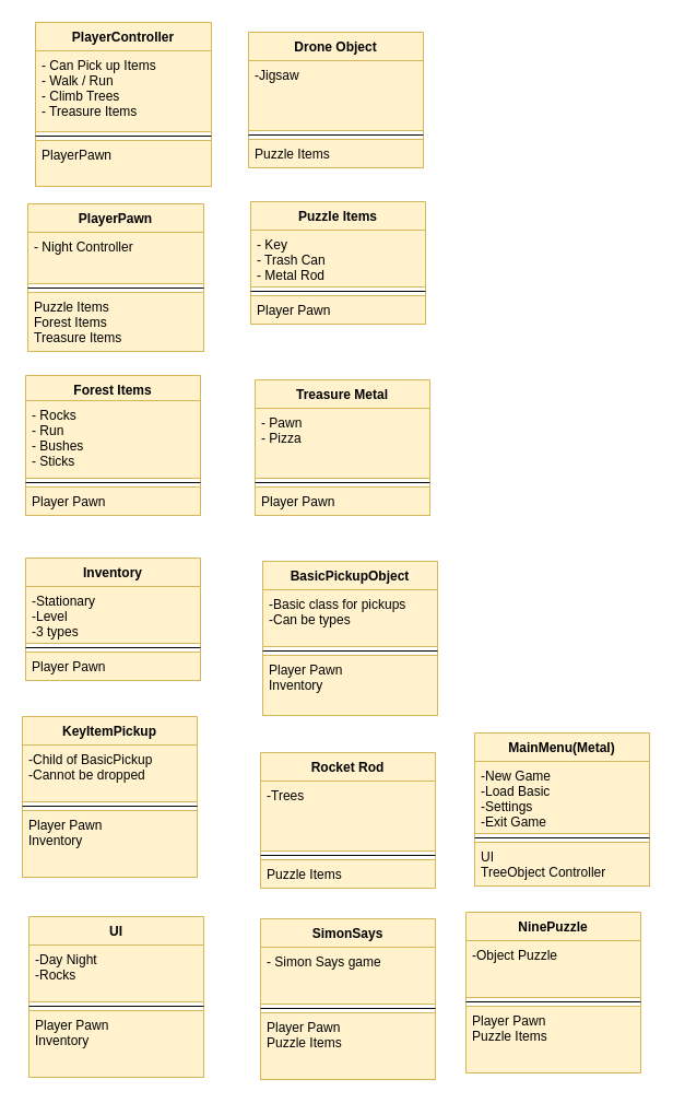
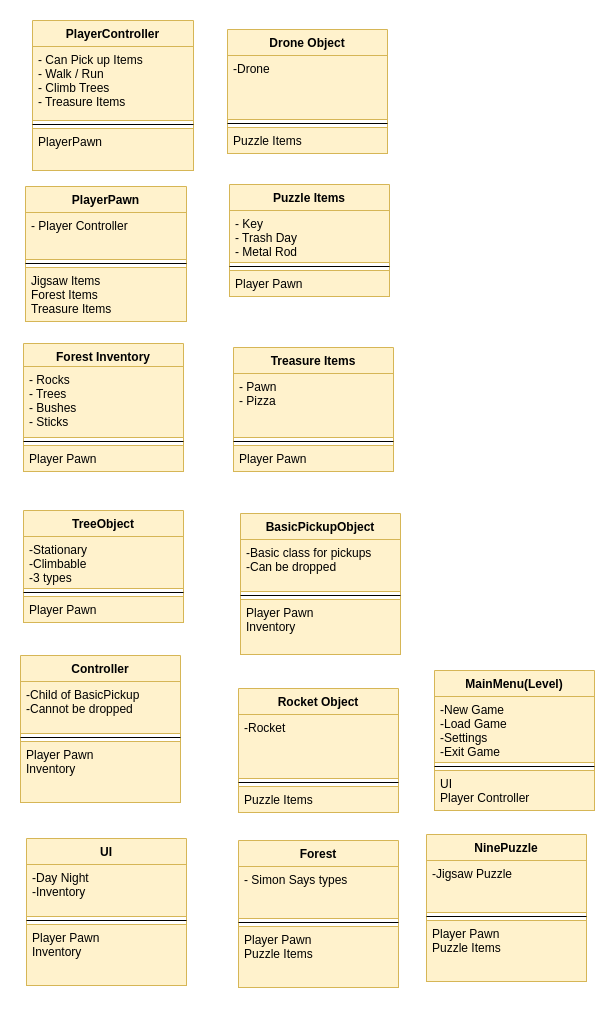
- <mxCell id="39" value="-Jigsaw" style="text;strokeColor=#d6b656;fillColor=#fff2cc;align=left;verticalAlign=top;spacingLeft=4;spacingRight=4;overflow=hidden;rotatable=0;points=[[0,0.5],[1,0.5]];portConstraint=eastwest;" parent="38" vertex="1"><mxGeometry y="26" width="160" height="64" as="geometry" /></mxCell>
+ <mxCell id="39" value="-Drone" style="text;strokeColor=#d6b656;fillColor=#fff2cc;align=left;verticalAlign=top;spacingLeft=4;spacingRight=4;overflow=hidden;rotatable=0;points=[[0,0.5],[1,0.5]];portConstraint=eastwest;" parent="38" vertex="1"><mxGeometry y="26" width="160" height="64" as="geometry" /></mxCell>
- <mxCell id="7" value="- Key&#10;- Trash Can&#10;- Metal Rod" style="text;strokeColor=#d6b656;fillColor=#fff2cc;align=left;verticalAlign=top;spacingLeft=4;spacingRight=4;overflow=hidden;rotatable=0;points=[[0,0.5],[1,0.5]];portConstraint=eastwest;" parent="6" vertex="1"><mxGeometry y="26" width="160" height="52" as="geometry" /></mxCell>
+ <mxCell id="7" value="- Key&#10;- Trash Day&#10;- Metal Rod" style="text;strokeColor=#d6b656;fillColor=#fff2cc;align=left;verticalAlign=top;spacingLeft=4;spacingRight=4;overflow=hidden;rotatable=0;points=[[0,0.5],[1,0.5]];portConstraint=eastwest;" parent="6" vertex="1"><mxGeometry y="26" width="160" height="52" as="geometry" /></mxCell>
- <mxCell id="3" value="- Night Controller" style="text;strokeColor=#d6b656;fillColor=#fff2cc;align=left;verticalAlign=top;spacingLeft=4;spacingRight=4;overflow=hidden;rotatable=0;points=[[0,0.5],[1,0.5]];portConstraint=eastwest;" parent="2" vertex="1"><mxGeometry y="26" width="161" height="47" as="geometry" /></mxCell>
+ <mxCell id="3" value="- Player Controller" style="text;strokeColor=#d6b656;fillColor=#fff2cc;align=left;verticalAlign=top;spacingLeft=4;spacingRight=4;overflow=hidden;rotatable=0;points=[[0,0.5],[1,0.5]];portConstraint=eastwest;" parent="2" vertex="1"><mxGeometry y="26" width="161" height="47" as="geometry" /></mxCell>
- <mxCell id="5" value="Puzzle Items&#10;Forest Items&#10;Treasure Items" style="text;strokeColor=#d6b656;fillColor=#fff2cc;align=left;verticalAlign=top;spacingLeft=4;spacingRight=4;overflow=hidden;rotatable=0;points=[[0,0.5],[1,0.5]];portConstraint=eastwest;" parent="2" vertex="1"><mxGeometry y="81" width="161" height="54" as="geometry" /></mxCell>
+ <mxCell id="5" value="Jigsaw Items&#10;Forest Items&#10;Treasure Items" style="text;strokeColor=#d6b656;fillColor=#fff2cc;align=left;verticalAlign=top;spacingLeft=4;spacingRight=4;overflow=hidden;rotatable=0;points=[[0,0.5],[1,0.5]];portConstraint=eastwest;" parent="2" vertex="1"><mxGeometry y="81" width="161" height="54" as="geometry" /></mxCell>
- <mxCell id="10" value="Forest Items" style="swimlane;fontStyle=1;align=center;verticalAlign=top;childLayout=stackLayout;horizontal=1;startSize=23;horizontalStack=0;resizeParent=1;resizeParentMax=0;resizeLast=0;collapsible=1;marginBottom=0;fillColor=#fff2cc;strokeColor=#d6b656;" parent="1" vertex="1"><mxGeometry x="23" y="343" width="160" height="128" as="geometry" /></mxCell>
+ <mxCell id="10" value="Forest Inventory" style="swimlane;fontStyle=1;align=center;verticalAlign=top;childLayout=stackLayout;horizontal=1;startSize=23;horizontalStack=0;resizeParent=1;resizeParentMax=0;resizeLast=0;collapsible=1;marginBottom=0;fillColor=#fff2cc;strokeColor=#d6b656;" parent="1" vertex="1"><mxGeometry x="23" y="343" width="160" height="128" as="geometry" /></mxCell>
- <mxCell id="14" value="Treasure Metal" style="swimlane;fontStyle=1;align=center;verticalAlign=top;childLayout=stackLayout;horizontal=1;startSize=26;horizontalStack=0;resizeParent=1;resizeParentMax=0;resizeLast=0;collapsible=1;marginBottom=0;fillColor=#fff2cc;strokeColor=#d6b656;" parent="1" vertex="1"><mxGeometry x="233" y="347" width="160" height="124" as="geometry" /></mxCell>
+ <mxCell id="14" value="Treasure Items" style="swimlane;fontStyle=1;align=center;verticalAlign=top;childLayout=stackLayout;horizontal=1;startSize=26;horizontalStack=0;resizeParent=1;resizeParentMax=0;resizeLast=0;collapsible=1;marginBottom=0;fillColor=#fff2cc;strokeColor=#d6b656;" parent="1" vertex="1"><mxGeometry x="233" y="347" width="160" height="124" as="geometry" /></mxCell>
- <mxCell id="11" value="- Rocks&#10;- Run&#10;- Bushes&#10;- Sticks" style="text;strokeColor=#d6b656;fillColor=#fff2cc;align=left;verticalAlign=top;spacingLeft=4;spacingRight=4;overflow=hidden;rotatable=0;points=[[0,0.5],[1,0.5]];portConstraint=eastwest;" parent="10" vertex="1"><mxGeometry y="23" width="160" height="71" as="geometry" /></mxCell>
+ <mxCell id="11" value="- Rocks&#10;- Trees&#10;- Bushes&#10;- Sticks" style="text;strokeColor=#d6b656;fillColor=#fff2cc;align=left;verticalAlign=top;spacingLeft=4;spacingRight=4;overflow=hidden;rotatable=0;points=[[0,0.5],[1,0.5]];portConstraint=eastwest;" parent="10" vertex="1"><mxGeometry y="23" width="160" height="71" as="geometry" /></mxCell>
- <mxCell id="22" value="Inventory" style="swimlane;fontStyle=1;align=center;verticalAlign=top;childLayout=stackLayout;horizontal=1;startSize=26;horizontalStack=0;resizeParent=1;resizeParentMax=0;resizeLast=0;collapsible=1;marginBottom=0;fillColor=#fff2cc;strokeColor=#d6b656;" parent="1" vertex="1"><mxGeometry x="23" y="510" width="160" height="112" as="geometry" /></mxCell>
+ <mxCell id="22" value="TreeObject" style="swimlane;fontStyle=1;align=center;verticalAlign=top;childLayout=stackLayout;horizontal=1;startSize=26;horizontalStack=0;resizeParent=1;resizeParentMax=0;resizeLast=0;collapsible=1;marginBottom=0;fillColor=#fff2cc;strokeColor=#d6b656;" parent="1" vertex="1"><mxGeometry x="23" y="510" width="160" height="112" as="geometry" /></mxCell>
- <mxCell id="23" value="-Stationary&#10;-Level&#10;-3 types&#10;" style="text;strokeColor=#d6b656;fillColor=#fff2cc;align=left;verticalAlign=top;spacingLeft=4;spacingRight=4;overflow=hidden;rotatable=0;points=[[0,0.5],[1,0.5]];portConstraint=eastwest;" parent="22" vertex="1"><mxGeometry y="26" width="160" height="52" as="geometry" /></mxCell>
+ <mxCell id="23" value="-Stationary&#10;-Climbable&#10;-3 types&#10;" style="text;strokeColor=#d6b656;fillColor=#fff2cc;align=left;verticalAlign=top;spacingLeft=4;spacingRight=4;overflow=hidden;rotatable=0;points=[[0,0.5],[1,0.5]];portConstraint=eastwest;" parent="22" vertex="1"><mxGeometry y="26" width="160" height="52" as="geometry" /></mxCell>
- <mxCell id="27" value="-Basic class for pickups&#10;-Can be types" style="text;strokeColor=#d6b656;fillColor=#fff2cc;align=left;verticalAlign=top;spacingLeft=4;spacingRight=4;overflow=hidden;rotatable=0;points=[[0,0.5],[1,0.5]];portConstraint=eastwest;" parent="26" vertex="1"><mxGeometry y="26" width="160" height="52" as="geometry" /></mxCell>
+ <mxCell id="27" value="-Basic class for pickups&#10;-Can be dropped" style="text;strokeColor=#d6b656;fillColor=#fff2cc;align=left;verticalAlign=top;spacingLeft=4;spacingRight=4;overflow=hidden;rotatable=0;points=[[0,0.5],[1,0.5]];portConstraint=eastwest;" parent="26" vertex="1"><mxGeometry y="26" width="160" height="52" as="geometry" /></mxCell>
- <mxCell id="30" value="KeyItemPickup" style="swimlane;fontStyle=1;align=center;verticalAlign=top;childLayout=stackLayout;horizontal=1;startSize=26;horizontalStack=0;resizeParent=1;resizeParentMax=0;resizeLast=0;collapsible=1;marginBottom=0;fillColor=#fff2cc;strokeColor=#d6b656;" parent="1" vertex="1"><mxGeometry x="20" y="655" width="160" height="147" as="geometry" /></mxCell>
+ <mxCell id="30" value="Controller" style="swimlane;fontStyle=1;align=center;verticalAlign=top;childLayout=stackLayout;horizontal=1;startSize=26;horizontalStack=0;resizeParent=1;resizeParentMax=0;resizeLast=0;collapsible=1;marginBottom=0;fillColor=#fff2cc;strokeColor=#d6b656;" parent="1" vertex="1"><mxGeometry x="20" y="655" width="160" height="147" as="geometry" /></mxCell>
- <mxCell id="54" value="MainMenu(Metal)" style="swimlane;fontStyle=1;align=center;verticalAlign=top;childLayout=stackLayout;horizontal=1;startSize=26;horizontalStack=0;resizeParent=1;resizeParentMax=0;resizeLast=0;collapsible=1;marginBottom=0;fillColor=#fff2cc;strokeColor=#d6b656;" parent="1" vertex="1"><mxGeometry x="434" y="670" width="160" height="140" as="geometry" /></mxCell>
+ <mxCell id="54" value="MainMenu(Level)" style="swimlane;fontStyle=1;align=center;verticalAlign=top;childLayout=stackLayout;horizontal=1;startSize=26;horizontalStack=0;resizeParent=1;resizeParentMax=0;resizeLast=0;collapsible=1;marginBottom=0;fillColor=#fff2cc;strokeColor=#d6b656;" parent="1" vertex="1"><mxGeometry x="434" y="670" width="160" height="140" as="geometry" /></mxCell>
- <mxCell id="34" value="Rocket Rod" style="swimlane;fontStyle=1;align=center;verticalAlign=top;childLayout=stackLayout;horizontal=1;startSize=26;horizontalStack=0;resizeParent=1;resizeParentMax=0;resizeLast=0;collapsible=1;marginBottom=0;fillColor=#fff2cc;strokeColor=#d6b656;" parent="1" vertex="1"><mxGeometry x="238" y="688" width="160" height="124" as="geometry" /></mxCell>
+ <mxCell id="34" value="Rocket Object" style="swimlane;fontStyle=1;align=center;verticalAlign=top;childLayout=stackLayout;horizontal=1;startSize=26;horizontalStack=0;resizeParent=1;resizeParentMax=0;resizeLast=0;collapsible=1;marginBottom=0;fillColor=#fff2cc;strokeColor=#d6b656;" parent="1" vertex="1"><mxGeometry x="238" y="688" width="160" height="124" as="geometry" /></mxCell>
- <mxCell id="55" value="-New Game&#10;-Load Basic&#10;-Settings&#10;-Exit Game" style="text;strokeColor=#d6b656;fillColor=#fff2cc;align=left;verticalAlign=top;spacingLeft=4;spacingRight=4;overflow=hidden;rotatable=0;points=[[0,0.5],[1,0.5]];portConstraint=eastwest;" parent="54" vertex="1"><mxGeometry y="26" width="160" height="66" as="geometry" /></mxCell>
+ <mxCell id="55" value="-New Game&#10;-Load Game&#10;-Settings&#10;-Exit Game" style="text;strokeColor=#d6b656;fillColor=#fff2cc;align=left;verticalAlign=top;spacingLeft=4;spacingRight=4;overflow=hidden;rotatable=0;points=[[0,0.5],[1,0.5]];portConstraint=eastwest;" parent="54" vertex="1"><mxGeometry y="26" width="160" height="66" as="geometry" /></mxCell>
- <mxCell id="35" value="-Trees" style="text;strokeColor=#d6b656;fillColor=#fff2cc;align=left;verticalAlign=top;spacingLeft=4;spacingRight=4;overflow=hidden;rotatable=0;points=[[0,0.5],[1,0.5]];portConstraint=eastwest;" parent="34" vertex="1"><mxGeometry y="26" width="160" height="64" as="geometry" /></mxCell>
+ <mxCell id="35" value="-Rocket" style="text;strokeColor=#d6b656;fillColor=#fff2cc;align=left;verticalAlign=top;spacingLeft=4;spacingRight=4;overflow=hidden;rotatable=0;points=[[0,0.5],[1,0.5]];portConstraint=eastwest;" parent="34" vertex="1"><mxGeometry y="26" width="160" height="64" as="geometry" /></mxCell>
- <mxCell id="57" value="UI&#10;TreeObject Controller" style="text;strokeColor=#d6b656;fillColor=#fff2cc;align=left;verticalAlign=top;spacingLeft=4;spacingRight=4;overflow=hidden;rotatable=0;points=[[0,0.5],[1,0.5]];portConstraint=eastwest;" parent="54" vertex="1"><mxGeometry y="100" width="160" height="40" as="geometry" /></mxCell>
+ <mxCell id="57" value="UI&#10;Player Controller" style="text;strokeColor=#d6b656;fillColor=#fff2cc;align=left;verticalAlign=top;spacingLeft=4;spacingRight=4;overflow=hidden;rotatable=0;points=[[0,0.5],[1,0.5]];portConstraint=eastwest;" parent="54" vertex="1"><mxGeometry y="100" width="160" height="40" as="geometry" /></mxCell>
- <mxCell id="50" value="SimonSays" style="swimlane;fontStyle=1;align=center;verticalAlign=top;childLayout=stackLayout;horizontal=1;startSize=26;horizontalStack=0;resizeParent=1;resizeParentMax=0;resizeLast=0;collapsible=1;marginBottom=0;fillColor=#fff2cc;strokeColor=#d6b656;" parent="1" vertex="1"><mxGeometry x="238" y="840" width="160" height="147" as="geometry" /></mxCell>
+ <mxCell id="50" value="Forest" style="swimlane;fontStyle=1;align=center;verticalAlign=top;childLayout=stackLayout;horizontal=1;startSize=26;horizontalStack=0;resizeParent=1;resizeParentMax=0;resizeLast=0;collapsible=1;marginBottom=0;fillColor=#fff2cc;strokeColor=#d6b656;" parent="1" vertex="1"><mxGeometry x="238" y="840" width="160" height="147" as="geometry" /></mxCell>
- <mxCell id="47" value="-Object Puzzle" style="text;strokeColor=#d6b656;fillColor=#fff2cc;align=left;verticalAlign=top;spacingLeft=4;spacingRight=4;overflow=hidden;rotatable=0;points=[[0,0.5],[1,0.5]];portConstraint=eastwest;" parent="46" vertex="1"><mxGeometry y="26" width="160" height="52" as="geometry" /></mxCell>
+ <mxCell id="47" value="-Jigsaw Puzzle" style="text;strokeColor=#d6b656;fillColor=#fff2cc;align=left;verticalAlign=top;spacingLeft=4;spacingRight=4;overflow=hidden;rotatable=0;points=[[0,0.5],[1,0.5]];portConstraint=eastwest;" parent="46" vertex="1"><mxGeometry y="26" width="160" height="52" as="geometry" /></mxCell>
- <mxCell id="43" value="-Day Night&#10;-Rocks" style="text;strokeColor=#d6b656;fillColor=#fff2cc;align=left;verticalAlign=top;spacingLeft=4;spacingRight=4;overflow=hidden;rotatable=0;points=[[0,0.5],[1,0.5]];portConstraint=eastwest;" parent="42" vertex="1"><mxGeometry y="26" width="160" height="52" as="geometry" /></mxCell>
+ <mxCell id="43" value="-Day Night&#10;-Inventory" style="text;strokeColor=#d6b656;fillColor=#fff2cc;align=left;verticalAlign=top;spacingLeft=4;spacingRight=4;overflow=hidden;rotatable=0;points=[[0,0.5],[1,0.5]];portConstraint=eastwest;" parent="42" vertex="1"><mxGeometry y="26" width="160" height="52" as="geometry" /></mxCell>
- <mxCell id="51" value="- Simon Says game" style="text;strokeColor=#d6b656;fillColor=#fff2cc;align=left;verticalAlign=top;spacingLeft=4;spacingRight=4;overflow=hidden;rotatable=0;points=[[0,0.5],[1,0.5]];portConstraint=eastwest;" parent="50" vertex="1"><mxGeometry y="26" width="160" height="52" as="geometry" /></mxCell>
+ <mxCell id="51" value="- Simon Says types" style="text;strokeColor=#d6b656;fillColor=#fff2cc;align=left;verticalAlign=top;spacingLeft=4;spacingRight=4;overflow=hidden;rotatable=0;points=[[0,0.5],[1,0.5]];portConstraint=eastwest;" parent="50" vertex="1"><mxGeometry y="26" width="160" height="52" as="geometry" /></mxCell>
